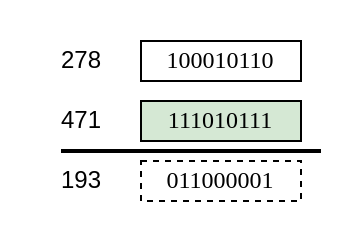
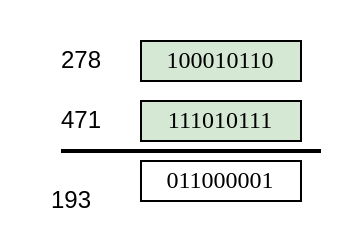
- <mxCell id="2" value="&lt;div&gt;&lt;span&gt;&lt;font face=&quot;Tahoma&quot;&gt;100010110&lt;/font&gt;&lt;/span&gt;&lt;/div&gt;" style="rounded=0;whiteSpace=wrap;html=1;align=center;" vertex="1" parent="1"><mxGeometry x="70" y="20" width="80" height="20" as="geometry" /></mxCell>
+ <mxCell id="2" value="&lt;div&gt;&lt;span&gt;&lt;font face=&quot;Tahoma&quot;&gt;100010110&lt;/font&gt;&lt;/span&gt;&lt;/div&gt;" style="rounded=0;whiteSpace=wrap;html=1;align=center;fillColor=#d5e8d4;" vertex="1" parent="1"><mxGeometry x="70" y="20" width="80" height="20" as="geometry" /></mxCell>
- <mxCell id="7" value="193" style="text;html=1;align=center;verticalAlign=middle;resizable=0;points=[];autosize=1;strokeColor=none;" vertex="1" parent="1"><mxGeometry x="20" y="80" width="40" height="20" as="geometry" /></mxCell>
+ <mxCell id="7" value="193" style="text;html=1;align=center;verticalAlign=middle;resizable=0;points=[];autosize=1;strokeColor=none;" vertex="1" parent="1"><mxGeometry x="15" y="90" width="40" height="20" as="geometry" /></mxCell>
- <mxCell id="4" value="&lt;font face=&quot;Tahoma&quot;&gt;011000001&lt;/font&gt;" style="rounded=0;whiteSpace=wrap;html=1;dashed=1;" vertex="1" parent="1"><mxGeometry x="70" y="80" width="80" height="20" as="geometry" /></mxCell>
+ <mxCell id="4" value="&lt;font face=&quot;Tahoma&quot;&gt;011000001&lt;/font&gt;" style="rounded=0;whiteSpace=wrap;html=1;" vertex="1" parent="1"><mxGeometry x="70" y="80" width="80" height="20" as="geometry" /></mxCell>
